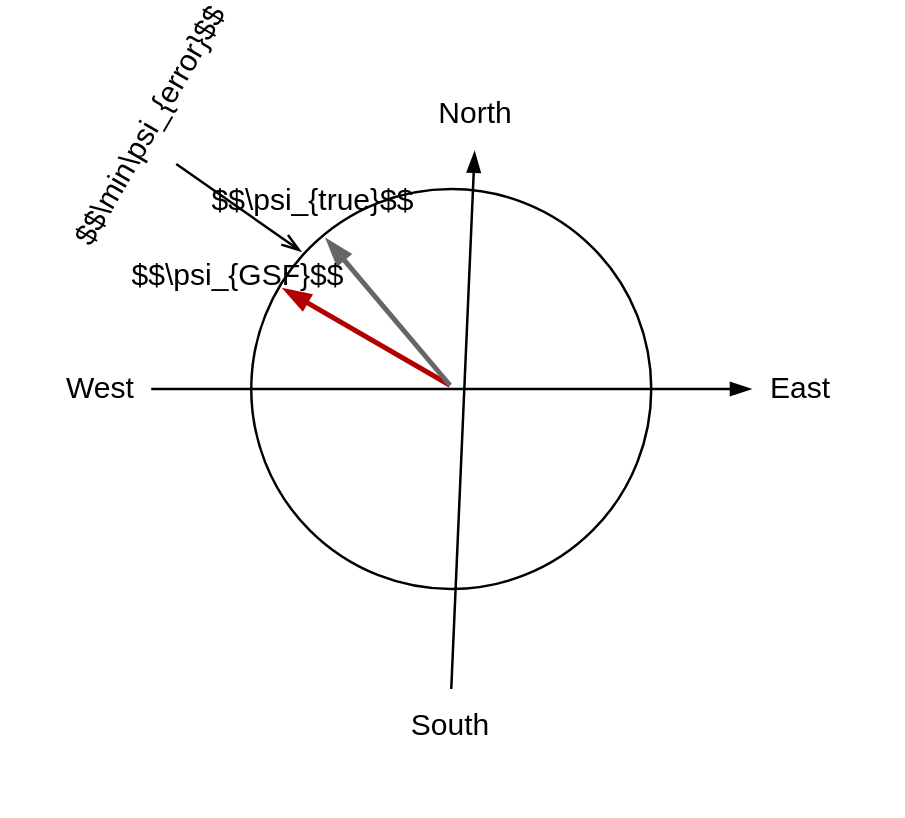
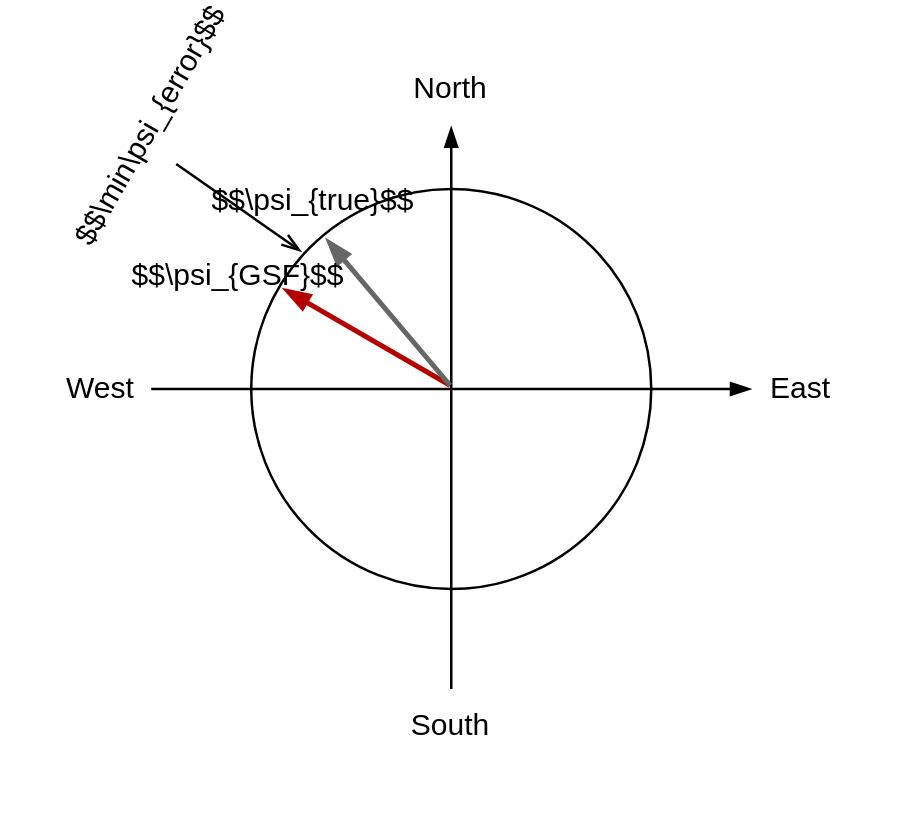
- <mxCell id="5" value="North" style="text;html=1;strokeColor=none;fillColor=none;align=center;verticalAlign=middle;whiteSpace=wrap;rounded=0;" parent="1" vertex="1"><mxGeometry x="160" y="30" width="60" height="30" as="geometry" /></mxCell>
+ <mxCell id="5" value="North" style="text;html=1;strokeColor=none;fillColor=none;align=center;verticalAlign=middle;whiteSpace=wrap;rounded=0;" parent="1" vertex="1"><mxGeometry x="150" y="20" width="60" height="30" as="geometry" /></mxCell>
